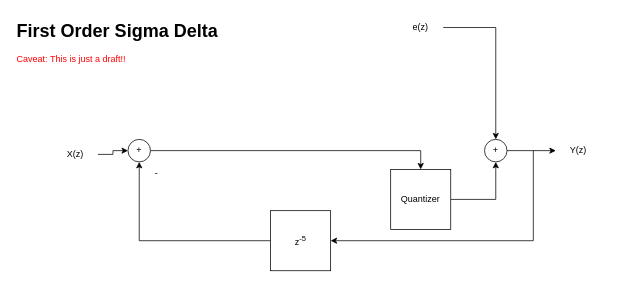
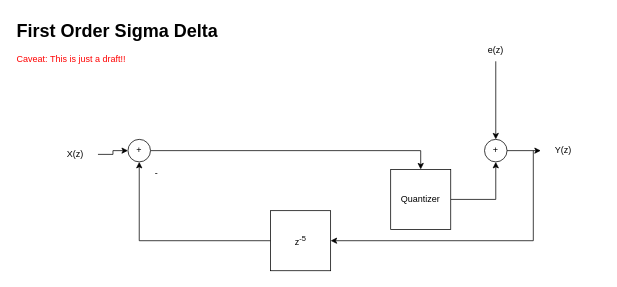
- <mxCell id="14" value="e(z)" style="text;html=1;align=center;verticalAlign=middle;whiteSpace=wrap;rounded=0;" vertex="1" parent="1"><mxGeometry x="530" y="21" width="60" height="30" as="geometry" /></mxCell>
+ <mxCell id="14" value="e(z)" style="text;html=1;align=center;verticalAlign=middle;whiteSpace=wrap;rounded=0;" vertex="1" parent="1"><mxGeometry x="630" y="51" width="60" height="30" as="geometry" /></mxCell>
- <mxCell id="12" value="Y(z)" style="text;html=1;align=center;verticalAlign=middle;whiteSpace=wrap;rounded=0;" vertex="1" parent="1"><mxGeometry x="740" y="185" width="60" height="30" as="geometry" /></mxCell>
+ <mxCell id="12" value="Y(z)" style="text;html=1;align=center;verticalAlign=middle;whiteSpace=wrap;rounded=0;" vertex="1" parent="1"><mxGeometry x="720" y="185" width="60" height="30" as="geometry" /></mxCell>
